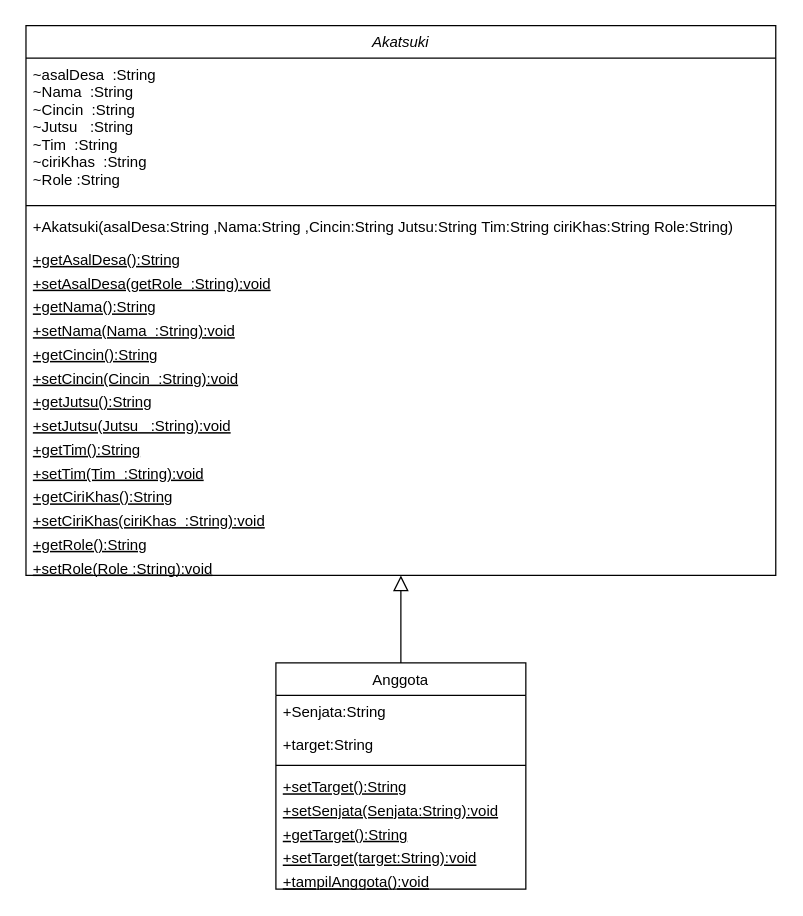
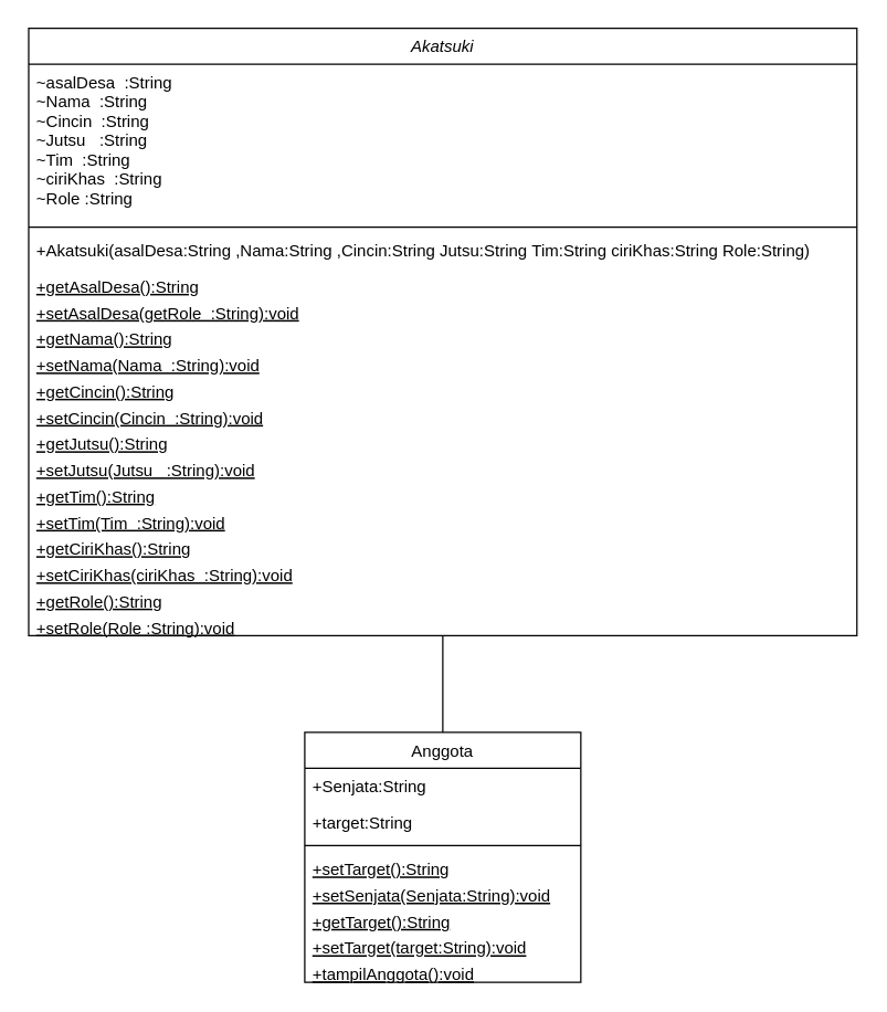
- <mxCell id="29" value="" style="endArrow=block;endSize=10;endFill=0;shadow=0;strokeWidth=1;rounded=0;edgeStyle=elbowEdgeStyle;elbow=vertical;" edge="1" parent="1" source="20" target="2"><mxGeometry width="160" relative="1" as="geometry"><mxPoint x="30" y="43" as="sourcePoint" /><mxPoint x="30" y="43" as="targetPoint" /></mxGeometry></mxCell>
+ <mxCell id="29" value="" style="endArrow=none;endSize=10;endFill=0;shadow=0;strokeWidth=1;rounded=0;edgeStyle=elbowEdgeStyle;elbow=vertical;" edge="1" parent="1" source="20" target="2"><mxGeometry width="160" relative="1" as="geometry"><mxPoint x="30" y="43" as="sourcePoint" /><mxPoint x="30" y="43" as="targetPoint" /></mxGeometry></mxCell>
